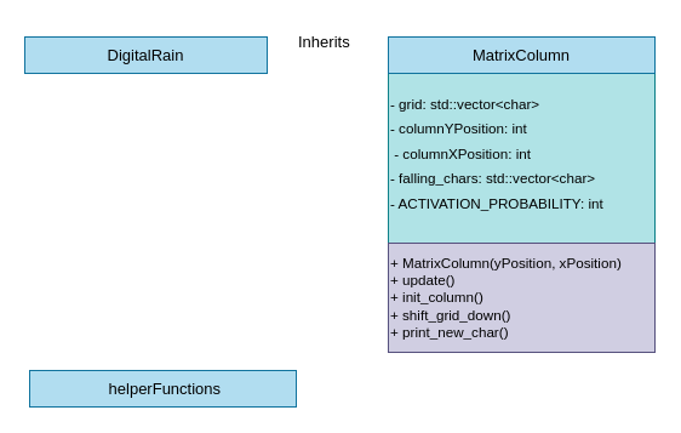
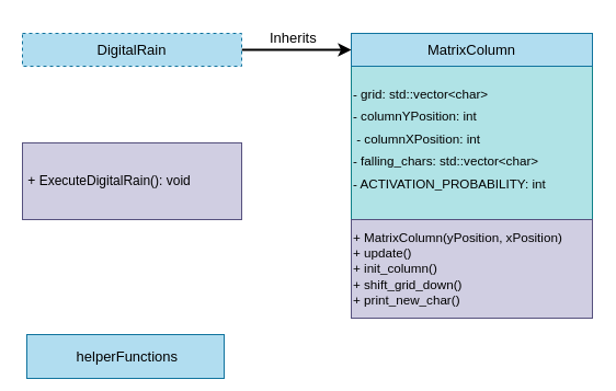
- <mxCell id="6" value="&lt;div style=&quot;text-align: left;&quot;&gt;&lt;span style=&quot;font-size: 13px;&quot;&gt;DigitalRain&lt;/span&gt;&lt;/div&gt;" style="rounded=0;whiteSpace=wrap;html=1;fillColor=#b1ddf0;strokeColor=#10739e;" vertex="1" parent="1"><mxGeometry x="20" y="30" width="200" height="30" as="geometry" /></mxCell>
+ <mxCell id="6" value="&lt;div style=&quot;text-align: left;&quot;&gt;&lt;span style=&quot;font-size: 13px;&quot;&gt;DigitalRain&lt;/span&gt;&lt;/div&gt;" style="rounded=0;whiteSpace=wrap;html=1;fillColor=#b1ddf0;strokeColor=#10739e;dashed=1;" vertex="1" parent="1"><mxGeometry x="20" y="30" width="200" height="30" as="geometry" /></mxCell>
+ <mxCell id="5" style="edgeStyle=orthogonalEdgeStyle;rounded=0;orthogonalLoop=1;jettySize=auto;html=1;exitX=1;exitY=0.5;exitDx=0;exitDy=0;entryX=0;entryY=0.5;entryDx=0;entryDy=0;strokeWidth=2;" edge="1" parent="1" source="6" target="3"><mxGeometry relative="1" as="geometry" /></mxCell>
+ <mxCell id="7" value="&amp;nbsp;+ ExecuteDigitalRain(): void" style="rounded=0;whiteSpace=wrap;html=1;align=left;fillColor=#d0cee2;strokeColor=#56517e;" vertex="1" parent="1"><mxGeometry x="20" y="130" width="200" height="70" as="geometry" /></mxCell>
- <mxCell id="8" value="&lt;div style=&quot;text-align: left;&quot;&gt;&lt;font style=&quot;&quot;&gt;&lt;font style=&quot;font-size: 13px;&quot;&gt;&amp;nbsp;&lt;font style=&quot;&quot;&gt;helperFunctions&lt;/font&gt;&lt;/font&gt;&lt;/font&gt;&lt;/div&gt;" style="rounded=0;whiteSpace=wrap;html=1;fillColor=#b1ddf0;strokeColor=#10739e;" vertex="1" parent="1"><mxGeometry x="24" y="305" width="220" height="30" as="geometry" /></mxCell>
+ <mxCell id="8" value="&lt;div style=&quot;text-align: left;&quot;&gt;&lt;font style=&quot;&quot;&gt;&lt;font style=&quot;font-size: 13px;&quot;&gt;&amp;nbsp;&lt;font style=&quot;&quot;&gt;helperFunctions&lt;/font&gt;&lt;/font&gt;&lt;/font&gt;&lt;/div&gt;" style="rounded=0;whiteSpace=wrap;html=1;fillColor=#b1ddf0;strokeColor=#10739e;" vertex="1" parent="1"><mxGeometry x="24" y="305" width="180" height="40" as="geometry" /></mxCell>
